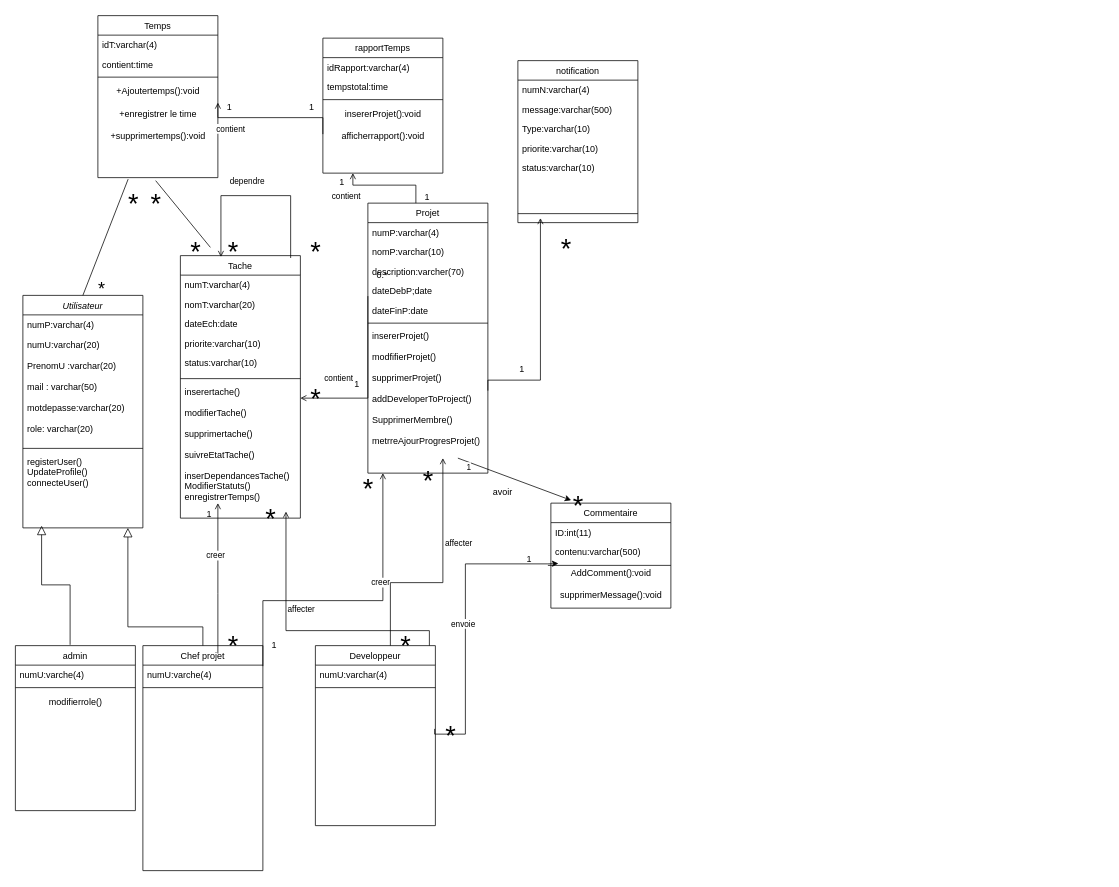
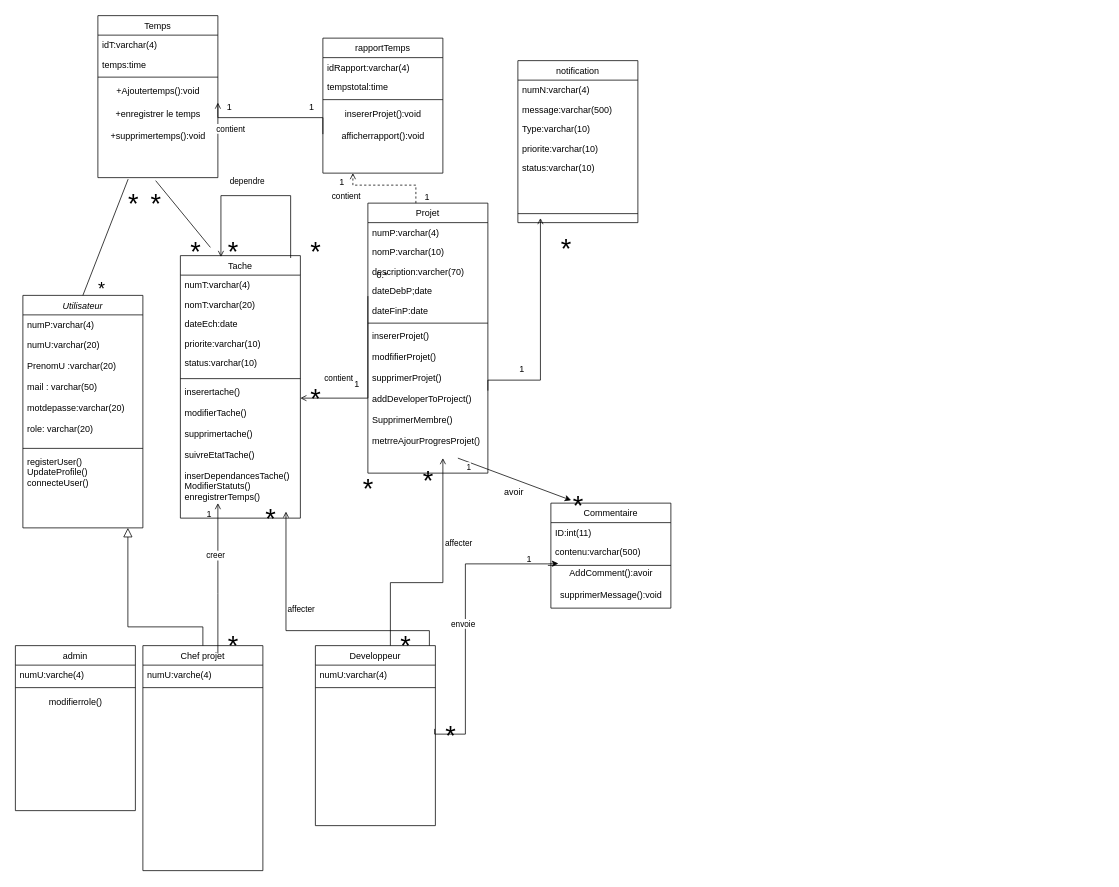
- <mxCell id="70" value="contient:time " style="text;align=left;verticalAlign=top;spacingLeft=4;spacingRight=4;overflow=hidden;rotatable=0;points=[[0,0.5],[1,0.5]];portConstraint=eastwest;" parent="68" vertex="1"><mxGeometry y="52" width="160" height="26" as="geometry" /></mxCell>
+ <mxCell id="70" value="temps:time " style="text;align=left;verticalAlign=top;spacingLeft=4;spacingRight=4;overflow=hidden;rotatable=0;points=[[0,0.5],[1,0.5]];portConstraint=eastwest;" parent="68" vertex="1"><mxGeometry y="52" width="160" height="26" as="geometry" /></mxCell>
- <mxCell id="73" value="+enregistrer le time" style="text;html=1;align=center;verticalAlign=middle;resizable=0;points=[];autosize=1;strokeColor=none;fillColor=none;" parent="68" vertex="1"><mxGeometry y="116" width="160" height="30" as="geometry" /></mxCell>
+ <mxCell id="73" value="+enregistrer le temps" style="text;html=1;align=center;verticalAlign=middle;resizable=0;points=[];autosize=1;strokeColor=none;fillColor=none;" parent="68" vertex="1"><mxGeometry y="116" width="160" height="30" as="geometry" /></mxCell>
- <mxCell id="88" value="" style="endArrow=open;shadow=0;strokeWidth=1;rounded=0;curved=0;endFill=1;edgeStyle=elbowEdgeStyle;elbow=vertical;entryX=0.25;entryY=1;entryDx=0;entryDy=0;exitX=0.4;exitY=0;exitDx=0;exitDy=0;exitPerimeter=0;" parent="1" source="14" target="79" edge="1"><mxGeometry x="0.5" y="41" relative="1" as="geometry"><mxPoint x="560" y="246" as="sourcePoint" /><mxPoint x="470" y="246" as="targetPoint" /><mxPoint x="-40" y="32" as="offset" /><Array as="points"><mxPoint x="510" y="246" /><mxPoint x="840" y="256.5" /><mxPoint x="1290" y="356.5" /></Array></mxGeometry></mxCell>
+ <mxCell id="88" value="" style="endArrow=open;shadow=0;strokeWidth=1;rounded=0;curved=0;endFill=1;edgeStyle=elbowEdgeStyle;elbow=vertical;entryX=0.25;entryY=1;entryDx=0;entryDy=0;exitX=0.4;exitY=0;exitDx=0;exitDy=0;exitPerimeter=0;dashed=1;" parent="1" source="14" target="79" edge="1"><mxGeometry x="0.5" y="41" relative="1" as="geometry"><mxPoint x="560" y="246" as="sourcePoint" /><mxPoint x="470" y="246" as="targetPoint" /><mxPoint x="-40" y="32" as="offset" /><Array as="points"><mxPoint x="510" y="246" /><mxPoint x="840" y="256.5" /><mxPoint x="1290" y="356.5" /></Array></mxGeometry></mxCell>
- <mxCell id="57" value="avoir" style="text;strokeColor=none;align=center;fillColor=none;html=1;verticalAlign=middle;whiteSpace=wrap;rounded=0;" parent="1" vertex="1"><mxGeometry y="640" width="60" height="30" as="geometry" x="640" /></mxCell>
+ <mxCell id="57" value="avoir" style="text;strokeColor=none;align=center;fillColor=none;html=1;verticalAlign=middle;whiteSpace=wrap;rounded=0;" parent="1" vertex="1"><mxGeometry x="655" y="640" width="60" height="30" as="geometry" /></mxCell>
- <mxCell id="53" value="&lt;div&gt;AddComment():void&lt;/div&gt;" style="text;html=1;align=center;verticalAlign=middle;resizable=0;points=[];autosize=1;strokeColor=none;fillColor=none;" parent="50" vertex="1"><mxGeometry y="78" width="160" height="30" as="geometry" /></mxCell>
+ <mxCell id="53" value="&lt;div&gt;AddComment():avoir&lt;/div&gt;" style="text;html=1;align=center;verticalAlign=middle;resizable=0;points=[];autosize=1;strokeColor=none;fillColor=none;" parent="50" vertex="1"><mxGeometry y="78" width="160" height="30" as="geometry" /></mxCell>
- <mxCell id="29" value="" style="endArrow=block;endSize=10;endFill=0;shadow=0;strokeWidth=1;rounded=0;curved=0;edgeStyle=elbowEdgeStyle;elbow=vertical;entryX=0.156;entryY=0.971;entryDx=0;entryDy=0;entryPerimeter=0;exitX=0.456;exitY=-0.005;exitDx=0;exitDy=0;exitPerimeter=0;" parent="1" source="25" target="6" edge="1"><mxGeometry width="160" relative="1" as="geometry"><mxPoint x="200" y="860" as="sourcePoint" /><mxPoint x="760" y="750" as="targetPoint" /></mxGeometry></mxCell>
- <mxCell id="22" value="" style="endArrow=open;shadow=0;strokeWidth=1;rounded=0;curved=0;endFill=1;edgeStyle=elbowEdgeStyle;elbow=vertical;exitX=1;exitY=0.091;exitDx=0;exitDy=0;exitPerimeter=0;" parent="1" source="7" target="14" edge="1"><mxGeometry x="0.5" y="41" relative="1" as="geometry"><mxPoint x="970" y="870" as="sourcePoint" /><mxPoint x="1180" y="512" as="targetPoint" /><mxPoint x="-40" y="32" as="offset" /><Array as="points"><mxPoint x="510" y="800" /><mxPoint x="720" y="650" /><mxPoint x="1170" y="750" /></Array></mxGeometry></mxCell>
- <mxCell id="23" value="1" style="resizable=0;align=left;verticalAlign=bottom;labelBackgroundColor=none;fontSize=12;" parent="22" connectable="0" vertex="1"><mxGeometry x="-1" relative="1" as="geometry"><mxPoint x="10" y="-20" as="offset" /></mxGeometry></mxCell>
- <mxCell id="24" value="creer" style="edgeLabel;html=1;align=center;verticalAlign=middle;resizable=0;points=[];" parent="22" vertex="1" connectable="0"><mxGeometry x="0.303" y="4" relative="1" as="geometry"><mxPoint as="offset" /></mxGeometry></mxCell>
